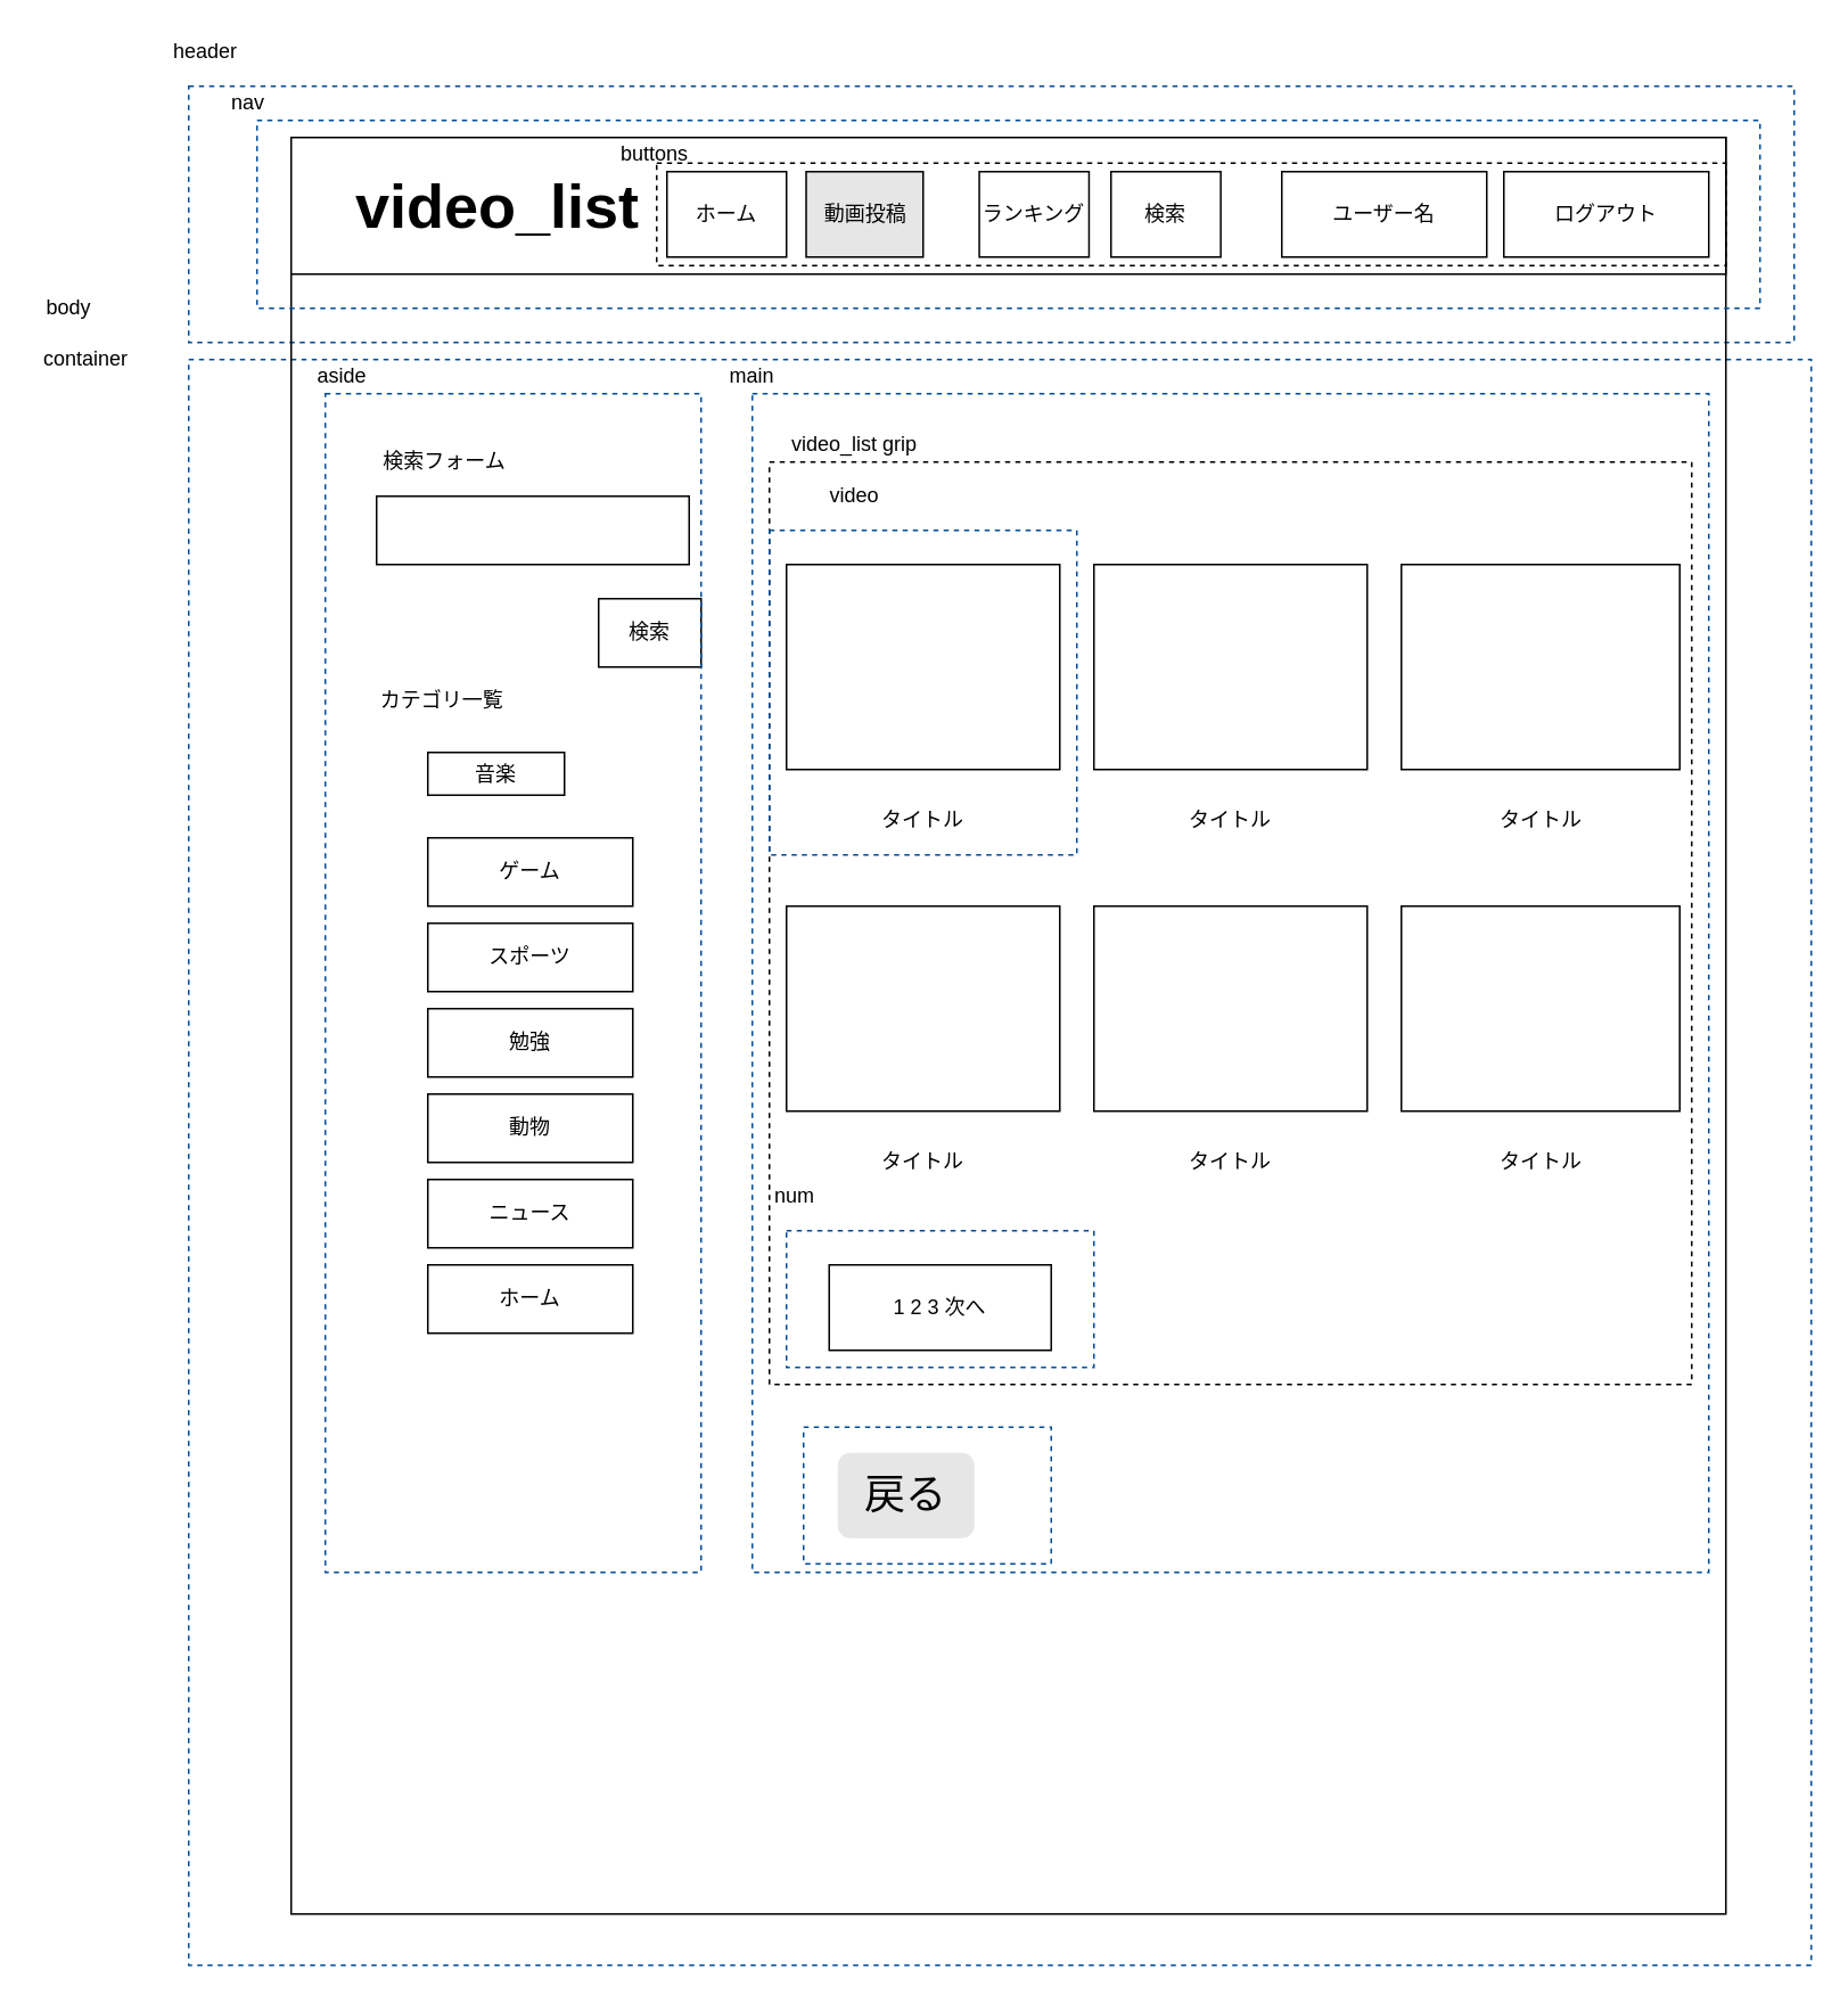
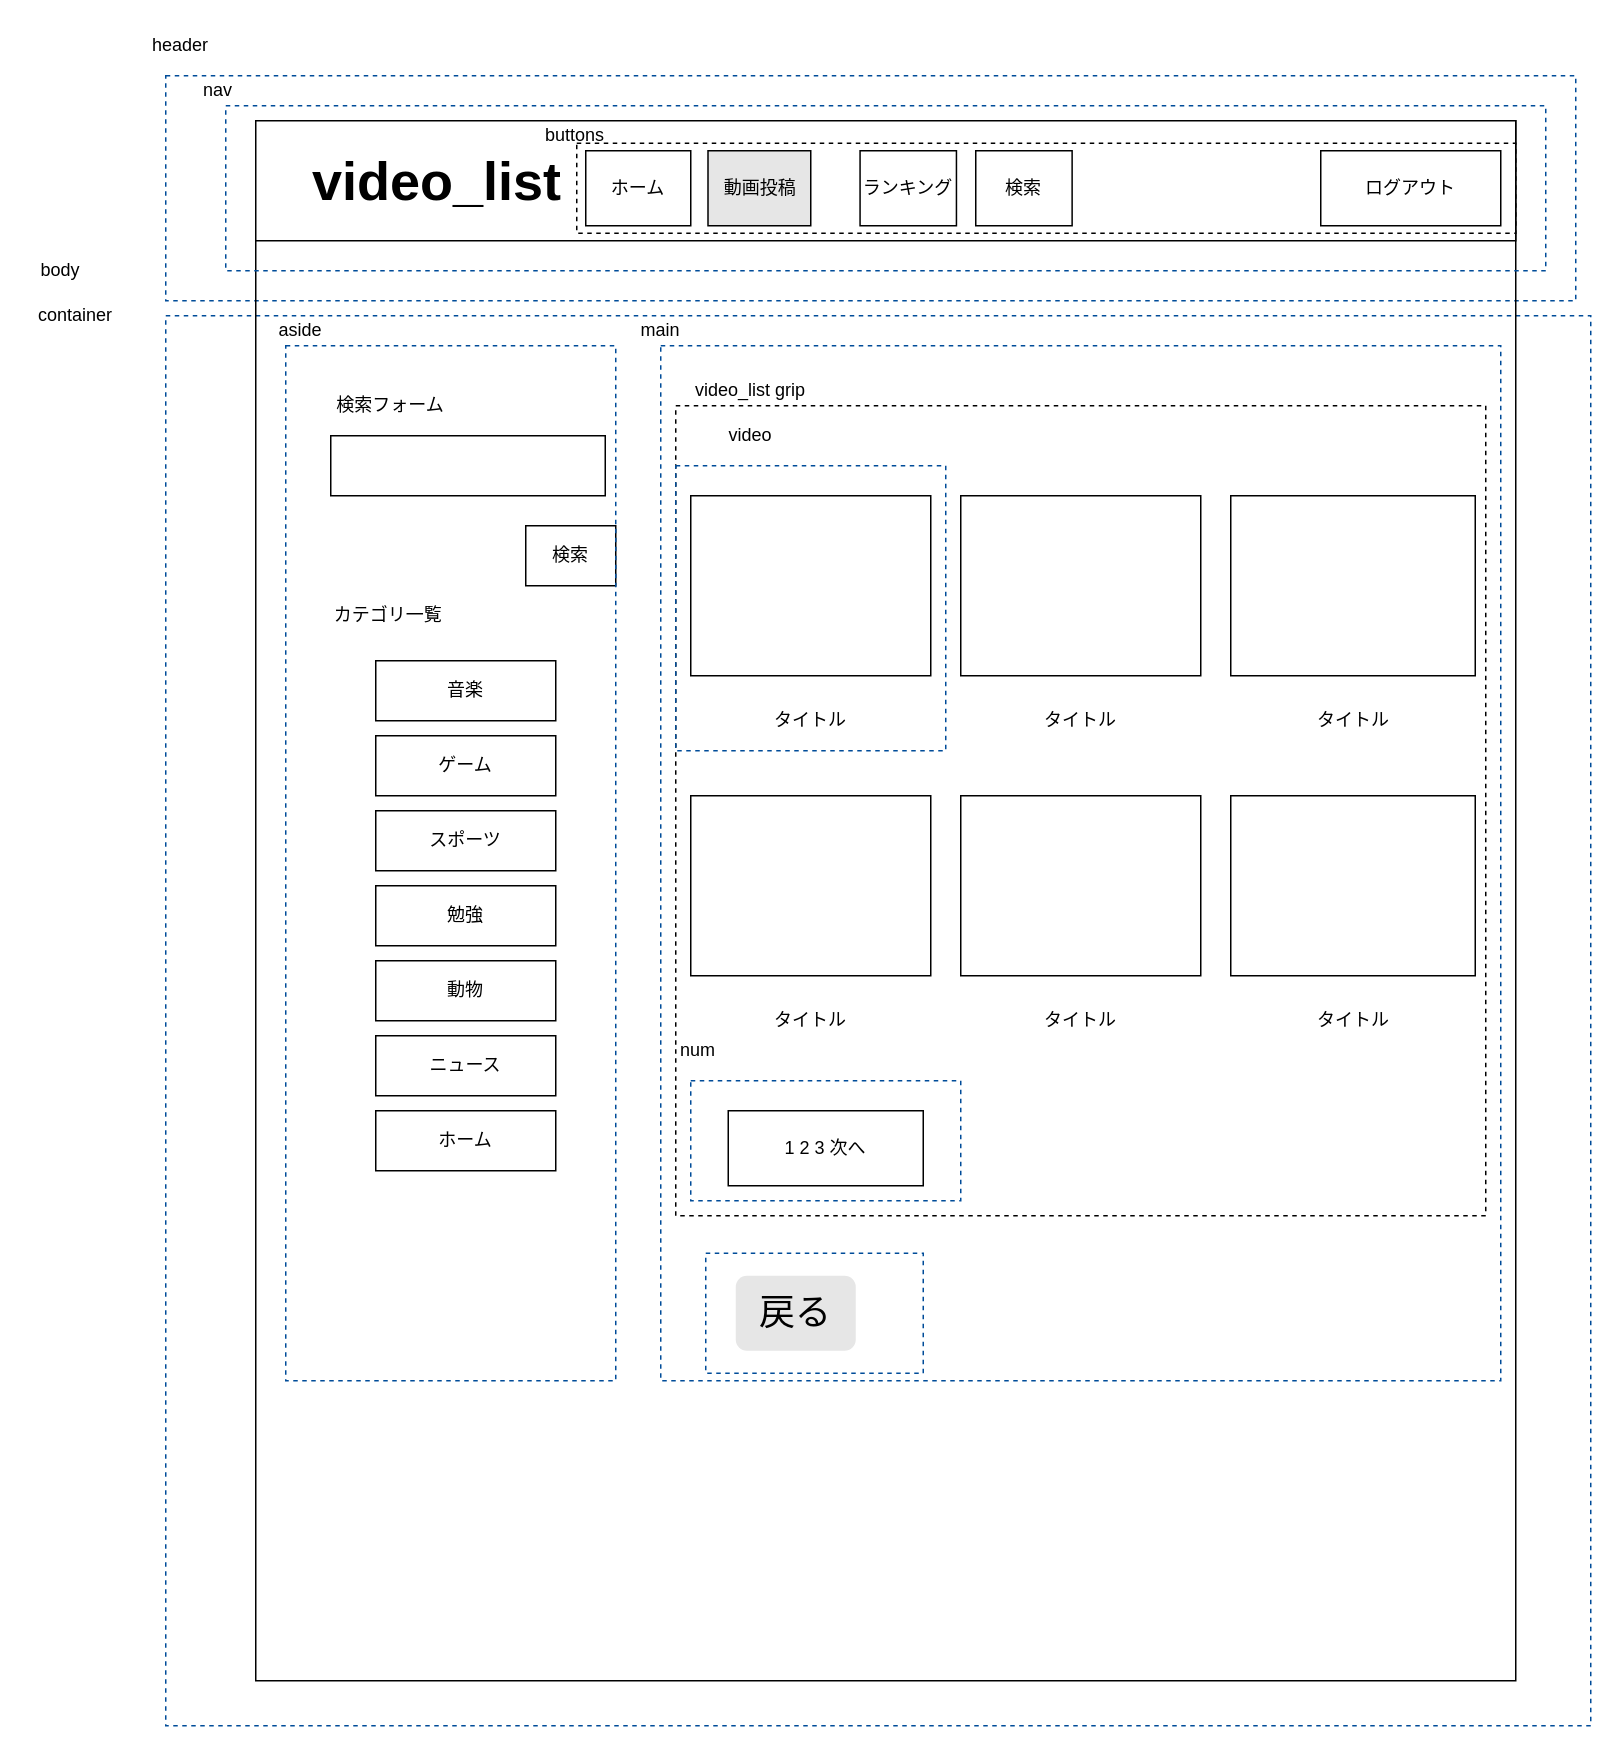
- <mxCell id="8" value="ユーザー名" style="rounded=0;whiteSpace=wrap;html=1;" parent="1" vertex="1"><mxGeometry x="750" y="100" width="120" height="50" as="geometry" /></mxCell>
- <mxCell id="36" value="音楽" style="rounded=0;whiteSpace=wrap;html=1;" parent="1" vertex="1"><mxGeometry x="250" y="440" width="80" height="25" as="geometry" /></mxCell>
+ <mxCell id="36" value="音楽" style="rounded=0;whiteSpace=wrap;html=1;" parent="1" vertex="1"><mxGeometry x="250" y="440" width="120" height="40" as="geometry" /></mxCell>
